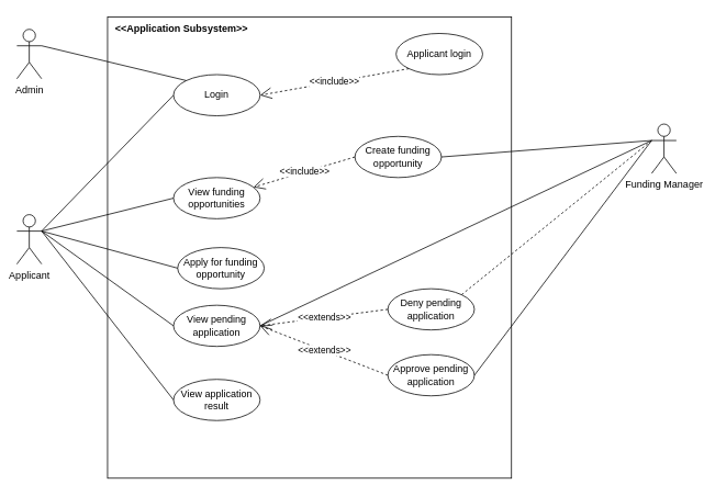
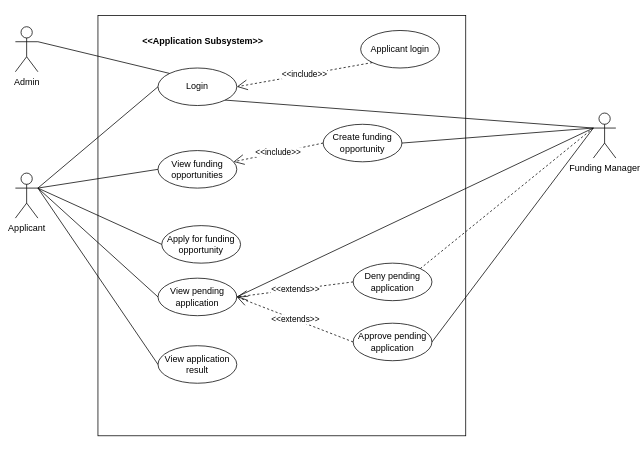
- <mxCell id="12" value="&amp;lt;&amp;lt;Application Subsystem&amp;gt;&amp;gt;" style="text;html=1;align=center;verticalAlign=middle;whiteSpace=wrap;rounded=0;fontStyle=1" vertex="1" parent="1"><mxGeometry x="130" y="20" width="180" height="30" as="geometry" /></mxCell>
+ <mxCell id="12" value="&amp;lt;&amp;lt;Application Subsystem&amp;gt;&amp;gt;" style="text;html=1;align=center;verticalAlign=middle;whiteSpace=wrap;rounded=0;fontStyle=1" vertex="1" parent="1"><mxGeometry x="180" y="40" width="180" height="30" as="geometry" /></mxCell>
+ <mxCell id="16" value="" style="endArrow=none;html=1;rounded=0;exitX=1;exitY=1;exitDx=0;exitDy=0;entryX=0;entryY=0.333;entryDx=0;entryDy=0;entryPerimeter=0;" edge="1" parent="1" source="13" target="3"><mxGeometry width="50" height="50" relative="1" as="geometry"><mxPoint x="510" y="170" as="sourcePoint" /><mxPoint x="560" y="120" as="targetPoint" /></mxGeometry></mxCell>
- <mxCell id="4" value="View funding opportunities" style="ellipse;whiteSpace=wrap;html=1;" vertex="1" parent="1"><mxGeometry x="210" y="215" width="105" height="50" as="geometry" /></mxCell>
+ <mxCell id="4" value="View funding opportunities" style="ellipse;whiteSpace=wrap;html=1;" vertex="1" parent="1"><mxGeometry x="210" y="200" width="105" height="50" as="geometry" /></mxCell>
- <mxCell id="9" value="Applicant" style="shape=umlActor;verticalLabelPosition=bottom;verticalAlign=top;html=1;" vertex="1" parent="1"><mxGeometry x="20" y="260" width="30" height="60" as="geometry" /></mxCell>
+ <mxCell id="9" value="Applicant" style="shape=umlActor;verticalLabelPosition=bottom;verticalAlign=top;html=1;" vertex="1" parent="1"><mxGeometry x="20" y="230" width="30" height="60" as="geometry" /></mxCell>
